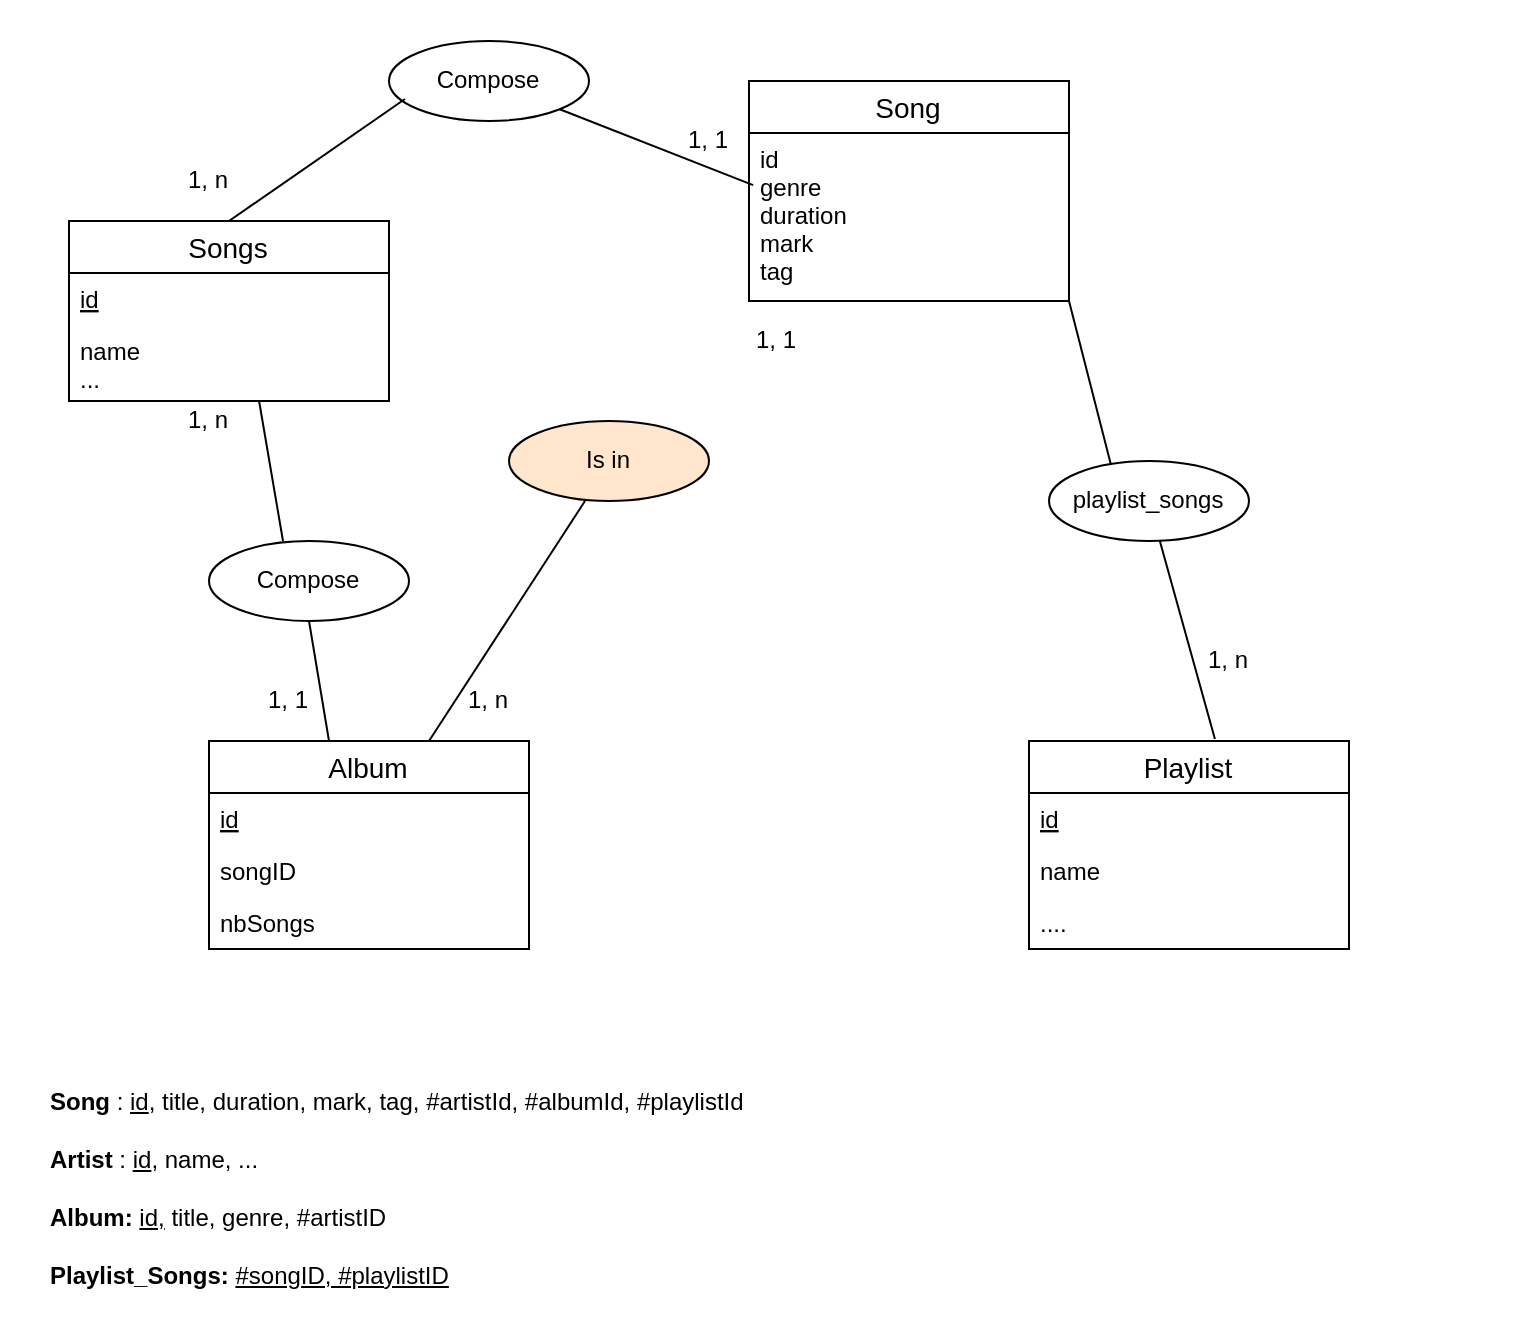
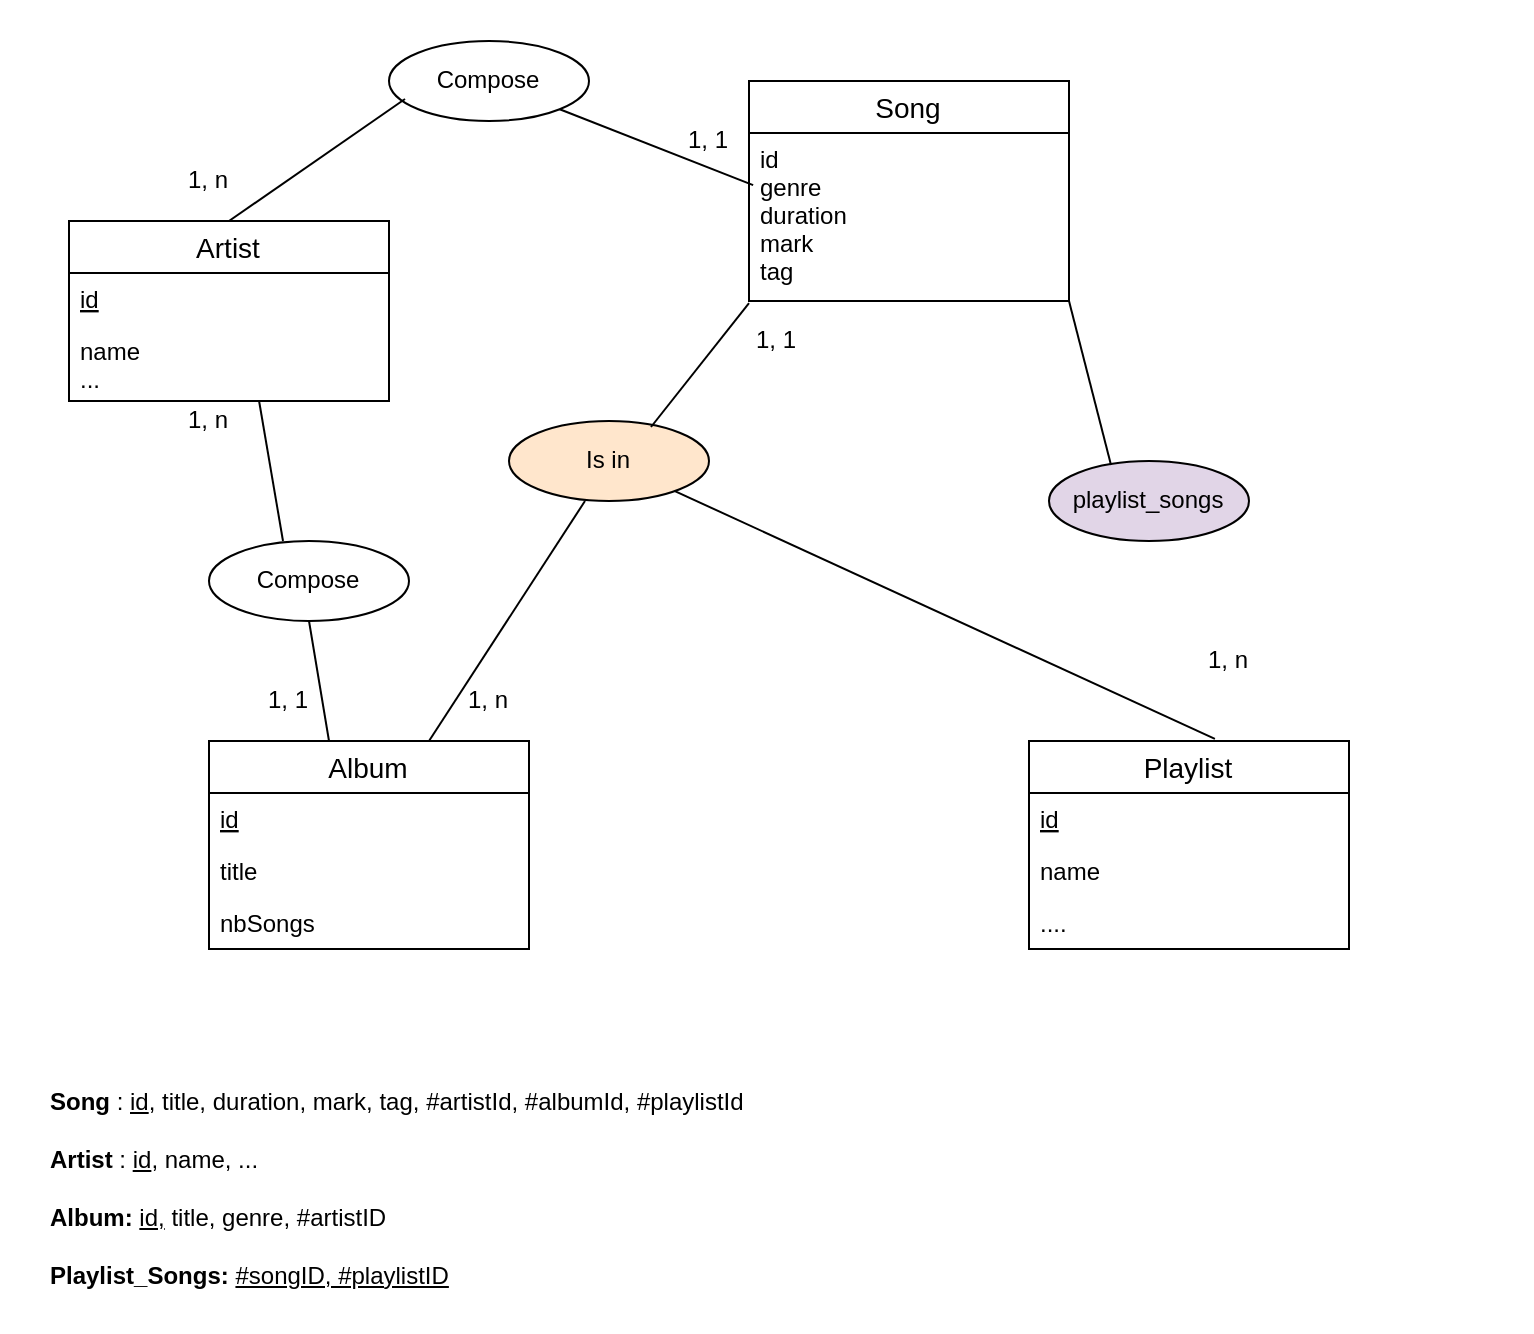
- <mxCell id="2" value="Songs" style="swimlane;fontStyle=0;childLayout=stackLayout;horizontal=1;startSize=26;horizontalStack=0;resizeParent=1;resizeParentMax=0;resizeLast=0;collapsible=1;marginBottom=0;align=center;fontSize=14;" vertex="1" parent="1"><mxGeometry x="34" y="110" width="160" height="90" as="geometry" /></mxCell>
+ <mxCell id="2" value="Artist" style="swimlane;fontStyle=0;childLayout=stackLayout;horizontal=1;startSize=26;horizontalStack=0;resizeParent=1;resizeParentMax=0;resizeLast=0;collapsible=1;marginBottom=0;align=center;fontSize=14;" vertex="1" parent="1"><mxGeometry x="34" y="110" width="160" height="90" as="geometry" /></mxCell>
+ <mxCell id="18" value="" style="endArrow=none;html=1;entryX=0;entryY=1.012;entryDx=0;entryDy=0;entryPerimeter=0;exitX=0.71;exitY=0.075;exitDx=0;exitDy=0;exitPerimeter=0;" edge="1" parent="1" source="17" target="14"><mxGeometry width="50" height="50" relative="1" as="geometry"><mxPoint x="324" y="210" as="sourcePoint" /><mxPoint x="374" y="160" as="targetPoint" /></mxGeometry></mxCell>
- <mxCell id="24" value="playlist_songs" style="ellipse;whiteSpace=wrap;html=1;align=center;" vertex="1" parent="1"><mxGeometry x="524" y="230" width="100" height="40" as="geometry" /></mxCell>
+ <mxCell id="24" value="playlist_songs" style="ellipse;whiteSpace=wrap;html=1;align=center;fillColor=#e1d5e7;" vertex="1" parent="1"><mxGeometry x="524" y="230" width="100" height="40" as="geometry" /></mxCell>
- <mxCell id="26" value="" style="endArrow=none;html=1;exitX=0.581;exitY=-0.01;exitDx=0;exitDy=0;exitPerimeter=0;" edge="1" parent="1" source="20" target="24"><mxGeometry width="50" height="50" relative="1" as="geometry"><mxPoint x="574" y="310" as="sourcePoint" /><mxPoint x="624" y="260" as="targetPoint" /></mxGeometry></mxCell>
+ <mxCell id="26" value="" style="endArrow=none;html=1;exitX=0.581;exitY=-0.01;exitDx=0;exitDy=0;exitPerimeter=0;" edge="1" parent="1" source="20" target="17"><mxGeometry width="50" height="50" relative="1" as="geometry"><mxPoint x="574" y="310" as="sourcePoint" /><mxPoint x="624" y="260" as="targetPoint" /></mxGeometry></mxCell>
- <mxCell id="7" value="songID" style="text;strokeColor=none;fillColor=none;spacingLeft=4;spacingRight=4;overflow=hidden;rotatable=0;points=[[0,0.5],[1,0.5]];portConstraint=eastwest;fontSize=12;" vertex="1" parent="5"><mxGeometry y="52" width="160" height="26" as="geometry" /></mxCell>
+ <mxCell id="7" value="title" style="text;strokeColor=none;fillColor=none;spacingLeft=4;spacingRight=4;overflow=hidden;rotatable=0;points=[[0,0.5],[1,0.5]];portConstraint=eastwest;fontSize=12;" vertex="1" parent="5"><mxGeometry y="52" width="160" height="26" as="geometry" /></mxCell>
